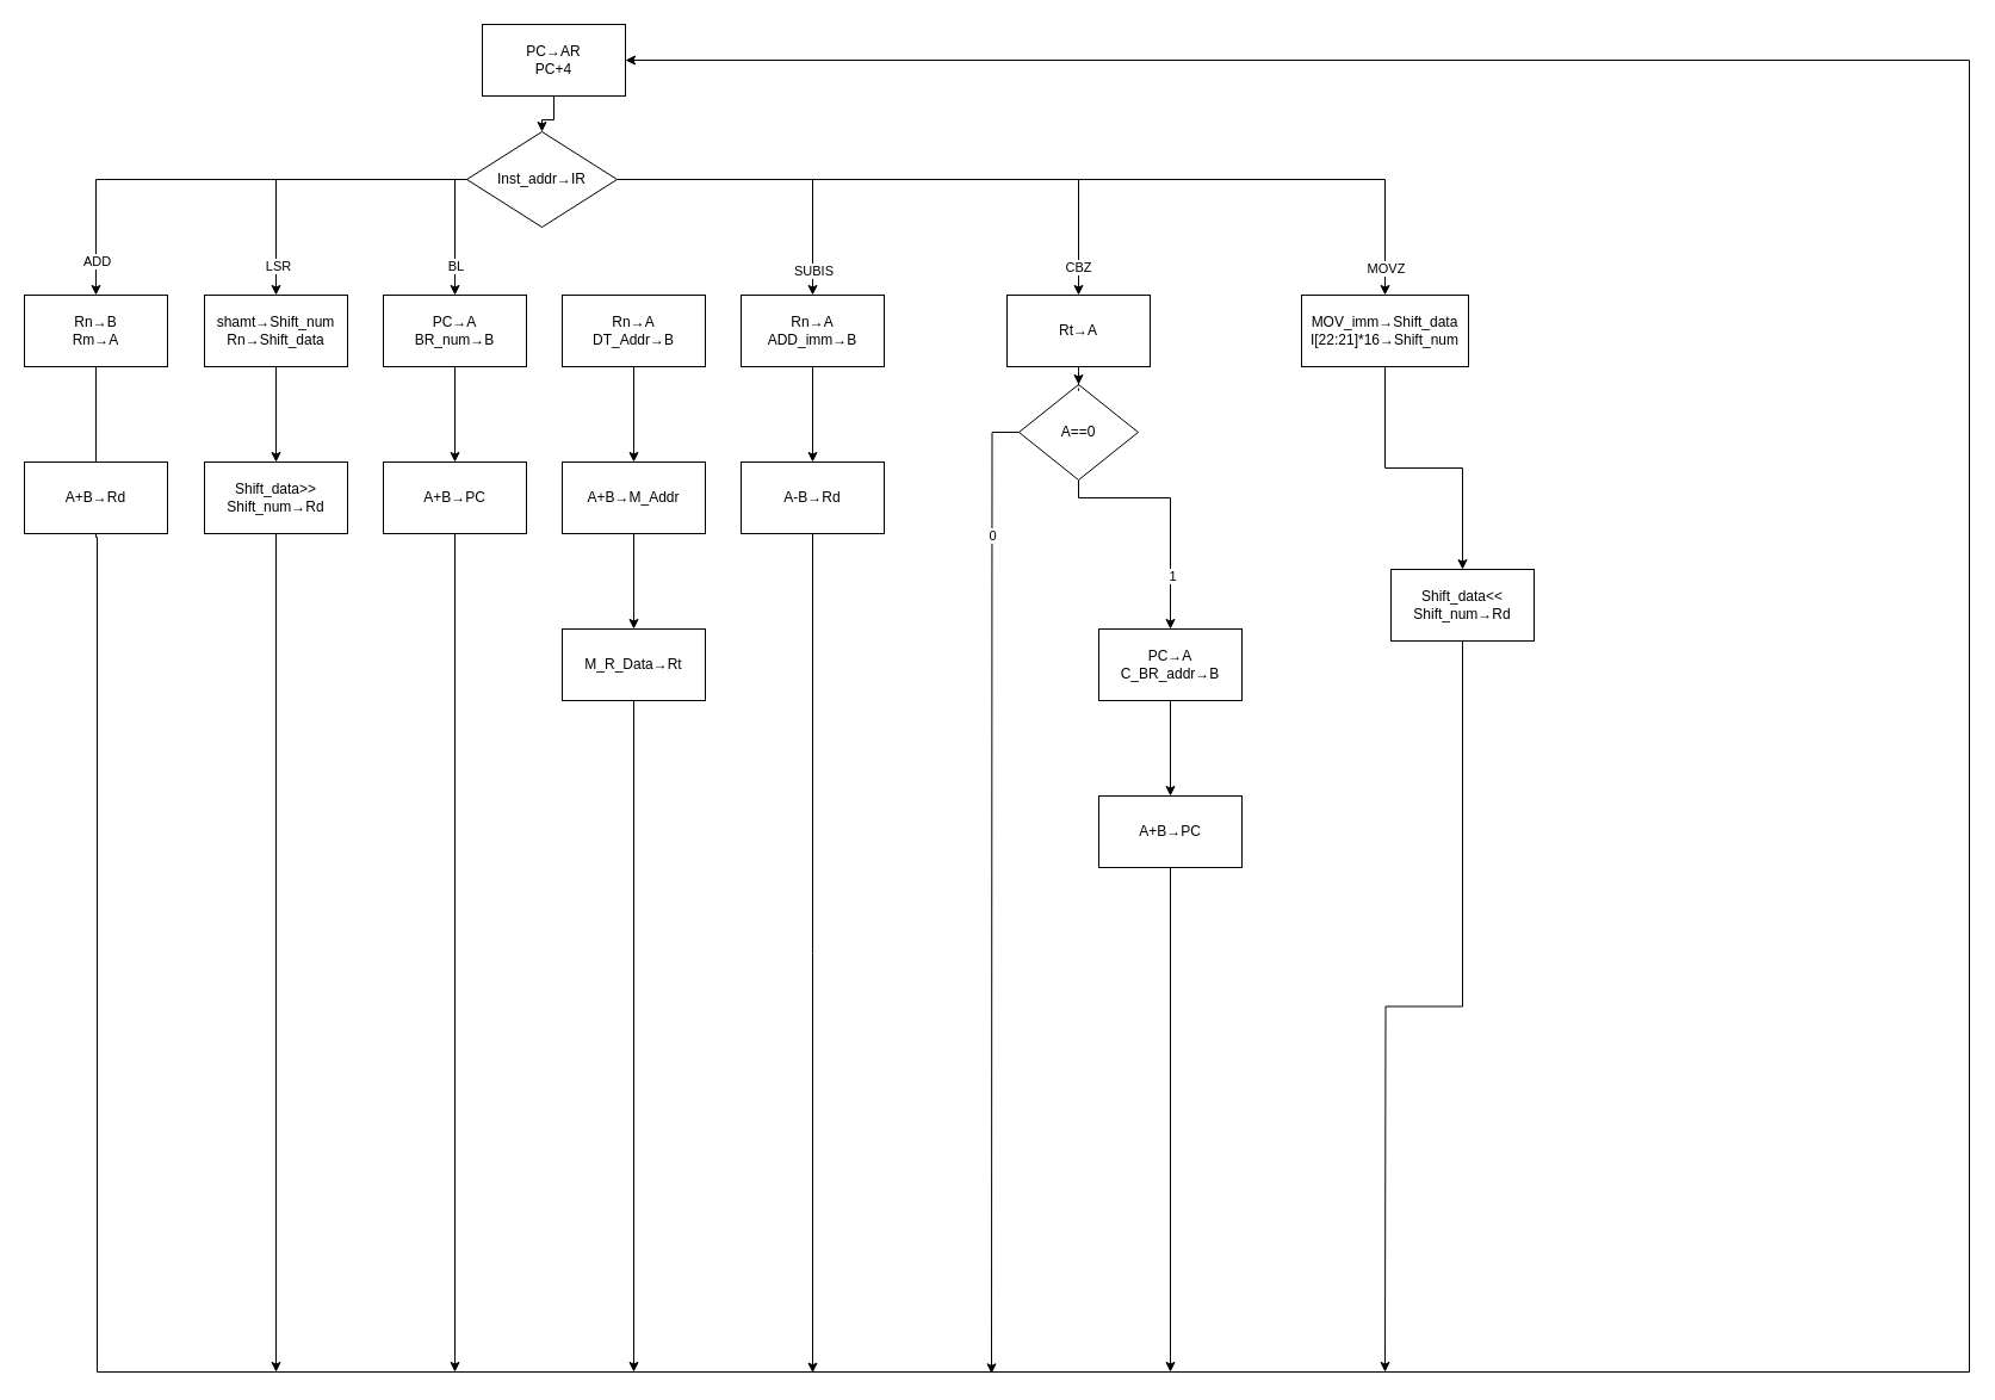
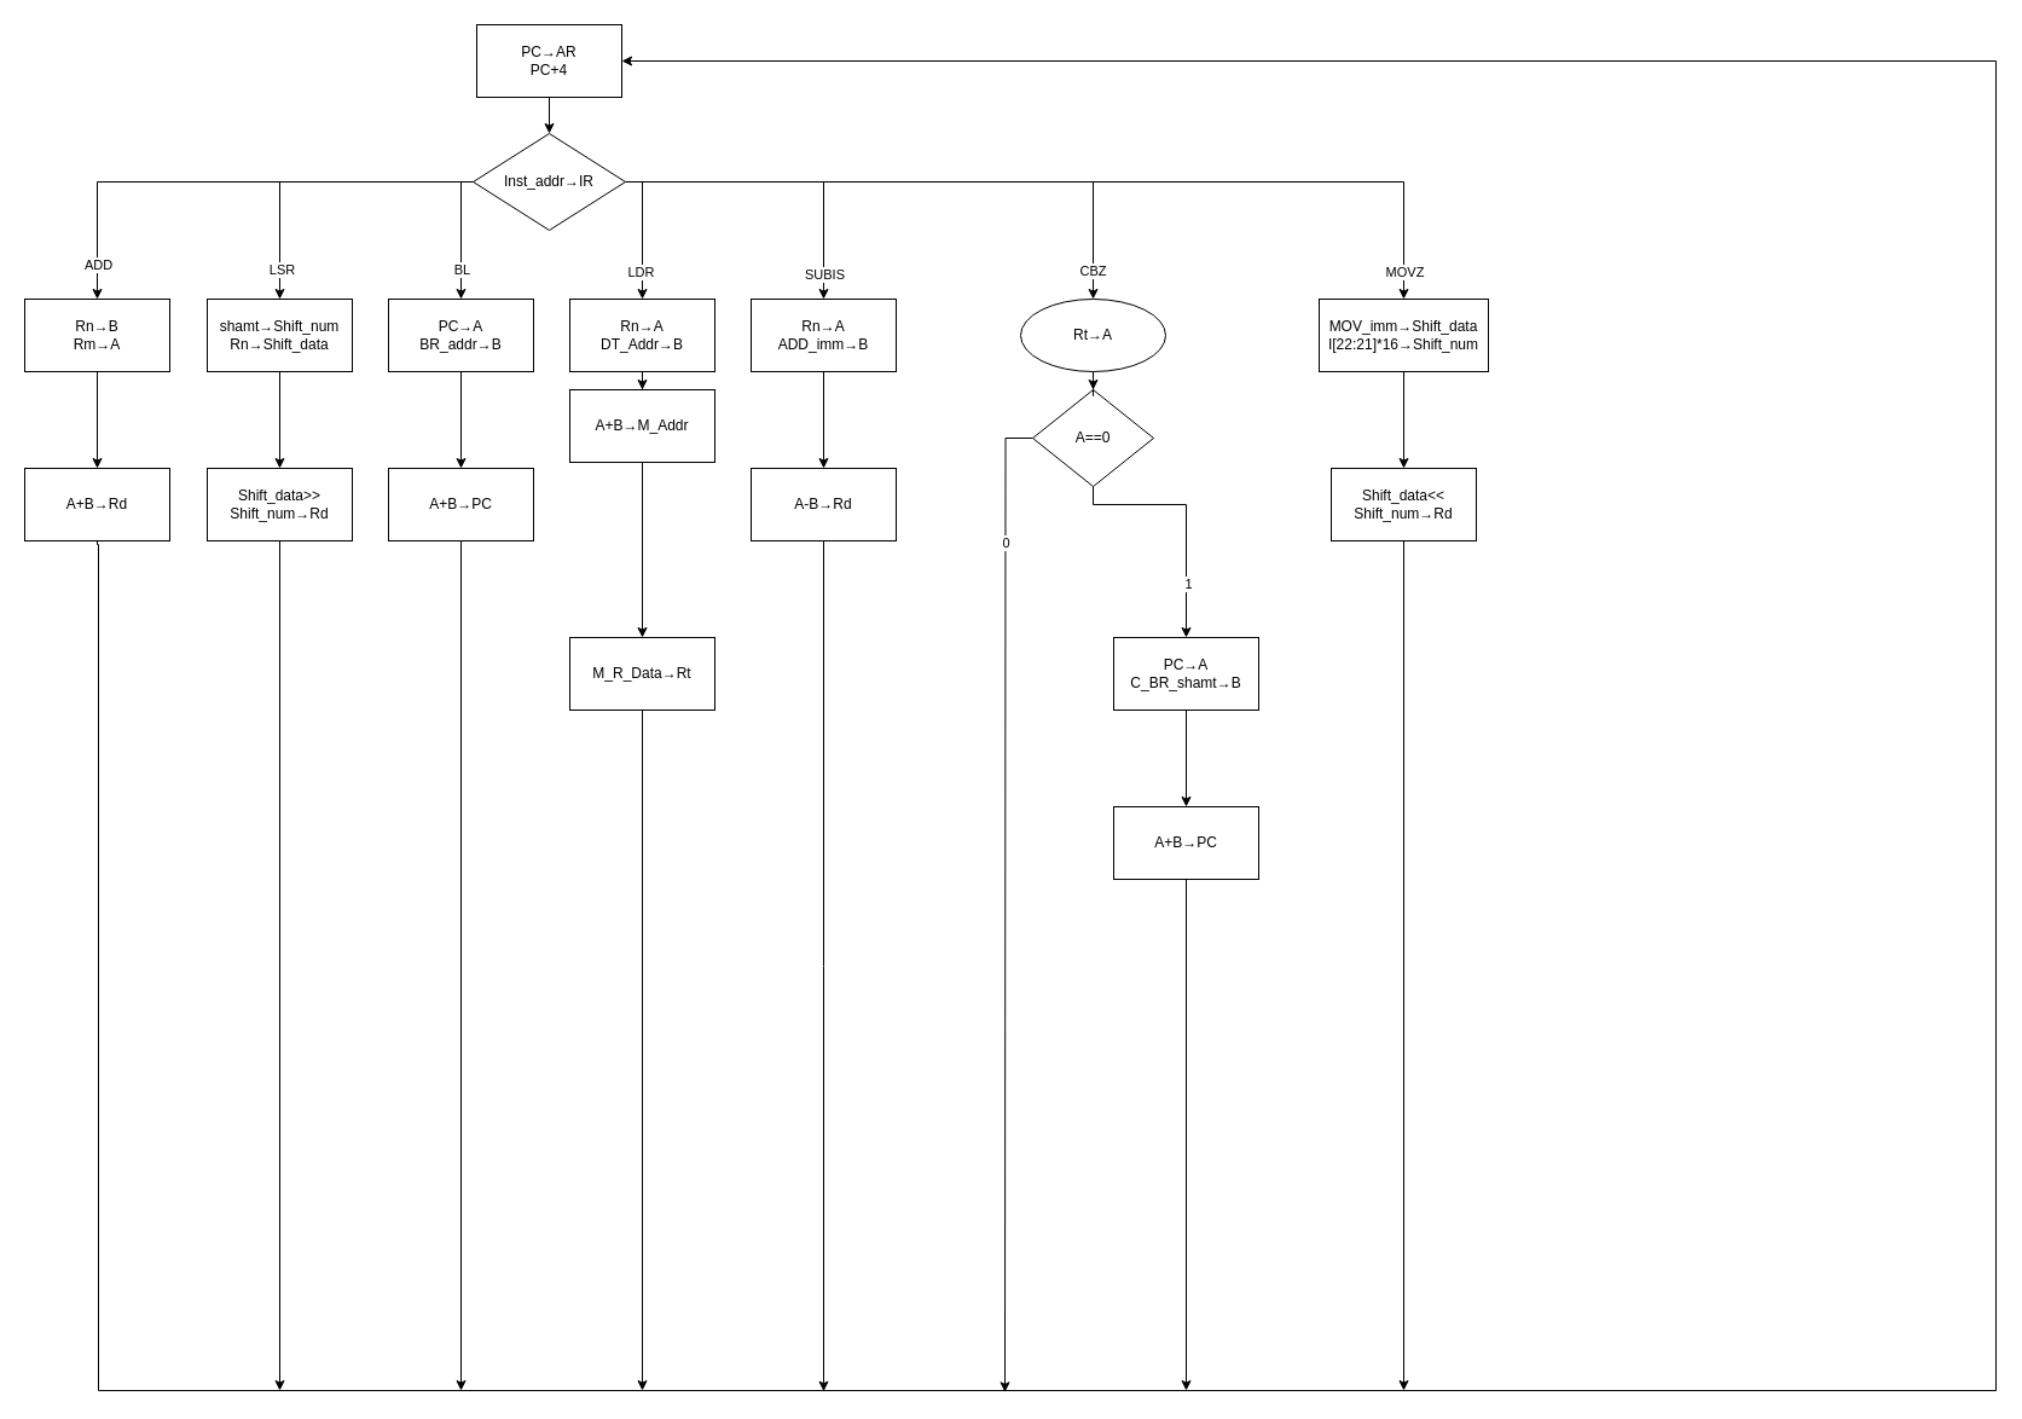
- <mxCell id="3" value="PC→AR&lt;br&gt;PC+4" style="rounded=0;whiteSpace=wrap;html=1;" parent="1" vertex="1"><mxGeometry x="404" y="20" width="120" height="60" as="geometry" /></mxCell>
+ <mxCell id="3" value="PC→AR&lt;br&gt;PC+4" style="rounded=0;whiteSpace=wrap;html=1;" parent="1" vertex="1"><mxGeometry x="394" y="20" width="120" height="60" as="geometry" /></mxCell>
+ <mxCell id="10" value="" style="edgeStyle=orthogonalEdgeStyle;rounded=0;orthogonalLoop=1;jettySize=auto;html=1;" parent="1" source="18" target="31" edge="1"><mxGeometry relative="1" as="geometry"><Array as="points"><mxPoint x="531" y="150" /></Array></mxGeometry></mxCell>
+ <mxCell id="11" value="LDR" style="edgeLabel;html=1;align=center;verticalAlign=middle;resizable=0;points=[];" parent="10" vertex="1" connectable="0"><mxGeometry x="0.592" y="-2" relative="1" as="geometry"><mxPoint as="offset" /></mxGeometry></mxCell>
- <mxCell id="27" value="PC→A&lt;br&gt;BR_num→B" style="whiteSpace=wrap;html=1;" parent="1" vertex="1"><mxGeometry x="321" y="247" width="120" height="60" as="geometry" /></mxCell>
+ <mxCell id="27" value="PC→A&lt;br&gt;BR_addr→B" style="whiteSpace=wrap;html=1;" parent="1" vertex="1"><mxGeometry x="321" y="247" width="120" height="60" as="geometry" /></mxCell>
- <mxCell id="48" value="Rt→A" style="whiteSpace=wrap;html=1;" parent="1" vertex="1"><mxGeometry x="844" y="247" width="120" height="60" as="geometry" /></mxCell>
+ <mxCell id="48" value="Rt→A" style="ellipse;whiteSpace=wrap;html=1;" parent="1" vertex="1"><mxGeometry x="844" y="247" width="120" height="60" as="geometry" /></mxCell>
- <mxCell id="47" style="edgeStyle=orthogonalEdgeStyle;rounded=0;orthogonalLoop=1;jettySize=auto;html=1;entryX=0.5;entryY=0;entryDx=0;entryDy=0;dashed=1;" parent="1" source="48" target="42" edge="1"><mxGeometry relative="1" as="geometry" /></mxCell>
+ <mxCell id="47" style="edgeStyle=orthogonalEdgeStyle;rounded=0;orthogonalLoop=1;jettySize=auto;html=1;entryX=0.5;entryY=0;entryDx=0;entryDy=0;" parent="1" source="48" target="42" edge="1"><mxGeometry relative="1" as="geometry" /></mxCell>
- <mxCell id="19" value="" style="edgeStyle=orthogonalEdgeStyle;rounded=0;orthogonalLoop=1;jettySize=auto;html=1;endArrow=none;" parent="1" source="20" target="22" edge="1"><mxGeometry relative="1" as="geometry" /></mxCell>
+ <mxCell id="19" value="" style="edgeStyle=orthogonalEdgeStyle;rounded=0;orthogonalLoop=1;jettySize=auto;html=1;" parent="1" source="20" target="22" edge="1"><mxGeometry relative="1" as="geometry" /></mxCell>
- <mxCell id="34" value="A+B→M_Addr" style="whiteSpace=wrap;html=1;" parent="1" vertex="1"><mxGeometry x="471" y="387" width="120" height="60" as="geometry" /></mxCell>
+ <mxCell id="34" value="A+B→M_Addr" style="whiteSpace=wrap;html=1;" parent="1" vertex="1"><mxGeometry x="471" y="322" width="120" height="60" as="geometry" /></mxCell>
- <mxCell id="55" value="Shift_data&amp;lt;&amp;lt;&lt;br&gt;Shift_num→Rd" style="whiteSpace=wrap;html=1;rounded=0;" parent="1" vertex="1"><mxGeometry x="1166" y="477" width="120" height="60" as="geometry" /></mxCell>
+ <mxCell id="55" value="Shift_data&amp;lt;&amp;lt;&lt;br&gt;Shift_num→Rd" style="whiteSpace=wrap;html=1;rounded=0;" parent="1" vertex="1"><mxGeometry x="1101" y="387" width="120" height="60" as="geometry" /></mxCell>
- <mxCell id="46" value="&lt;span&gt;PC&lt;/span&gt;→A&lt;br&gt;C_BR_addr→B" style="whiteSpace=wrap;html=1;" parent="1" vertex="1"><mxGeometry x="921" y="527" width="120" height="60" as="geometry" /></mxCell>
+ <mxCell id="46" value="&lt;span&gt;PC&lt;/span&gt;→A&lt;br&gt;C_BR_shamt→B" style="whiteSpace=wrap;html=1;" parent="1" vertex="1"><mxGeometry x="921" y="527" width="120" height="60" as="geometry" /></mxCell>
